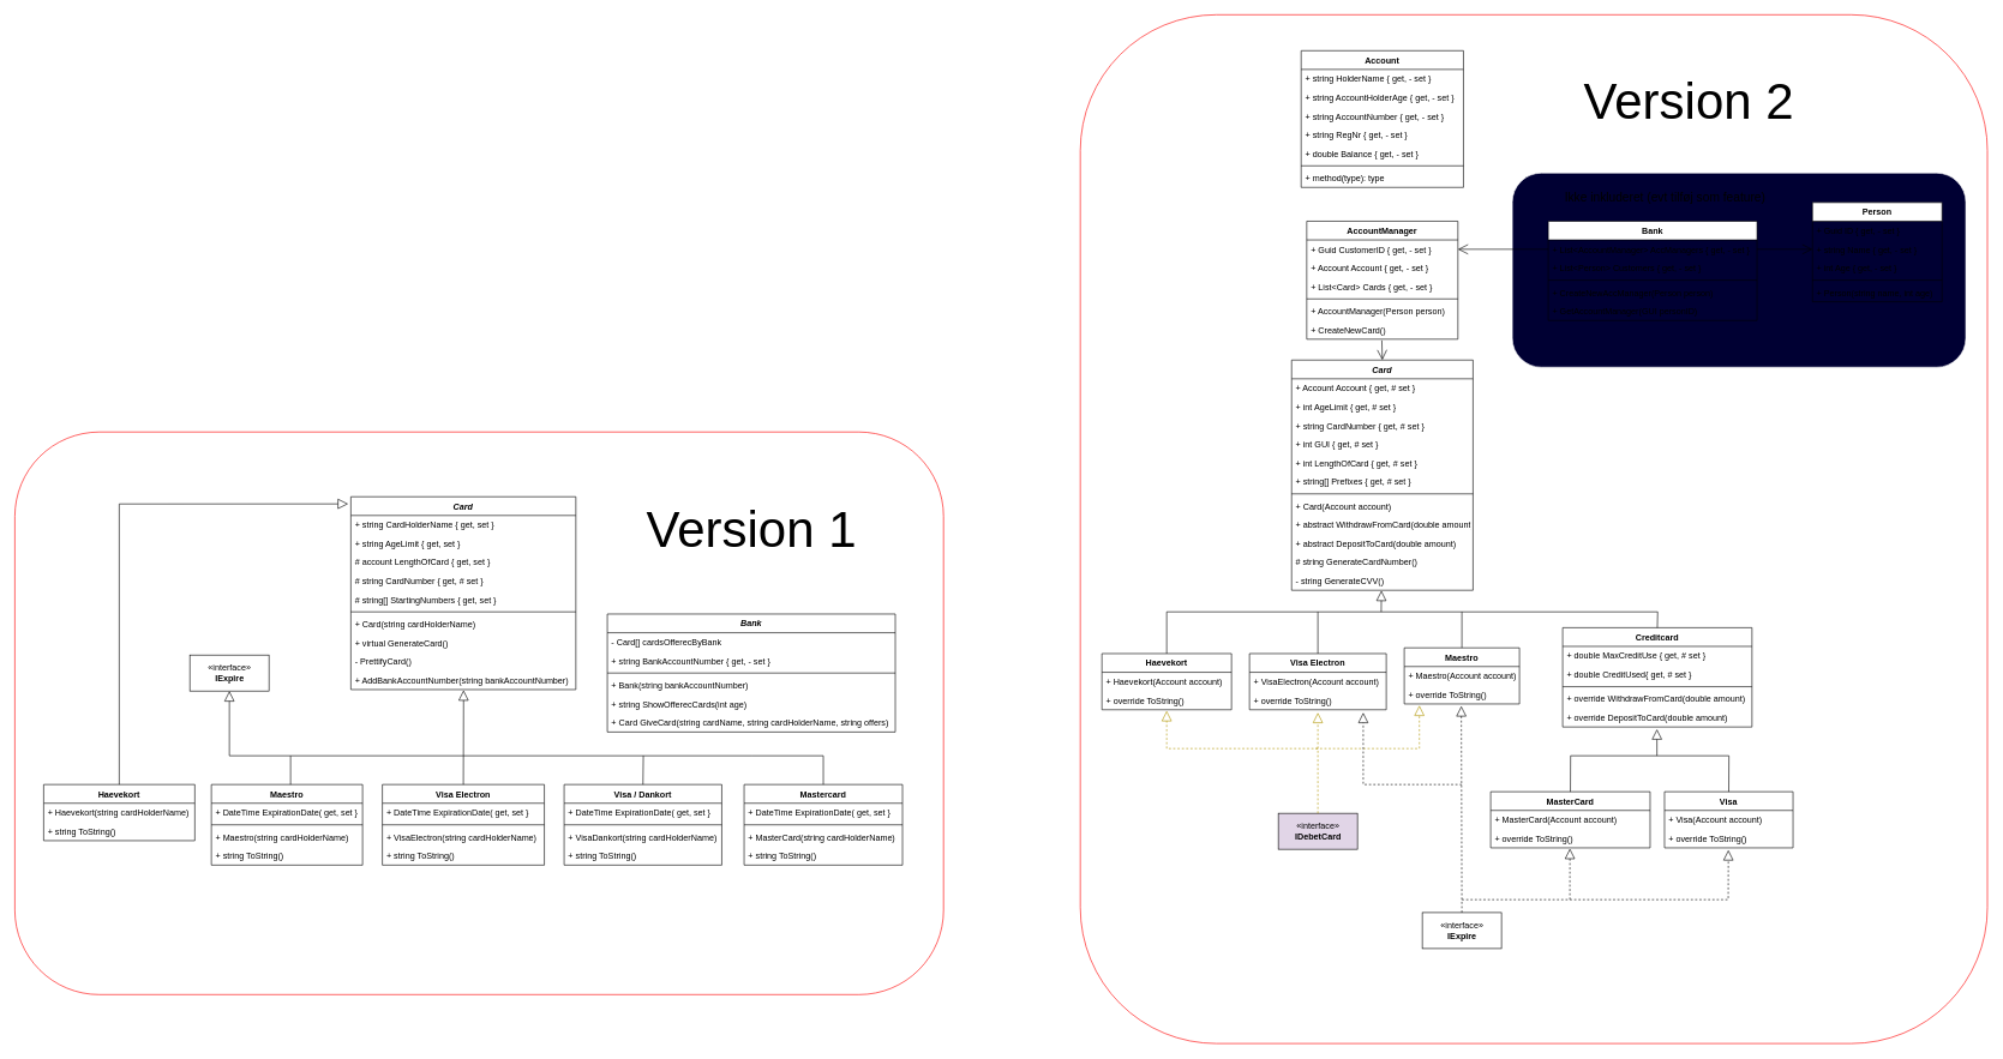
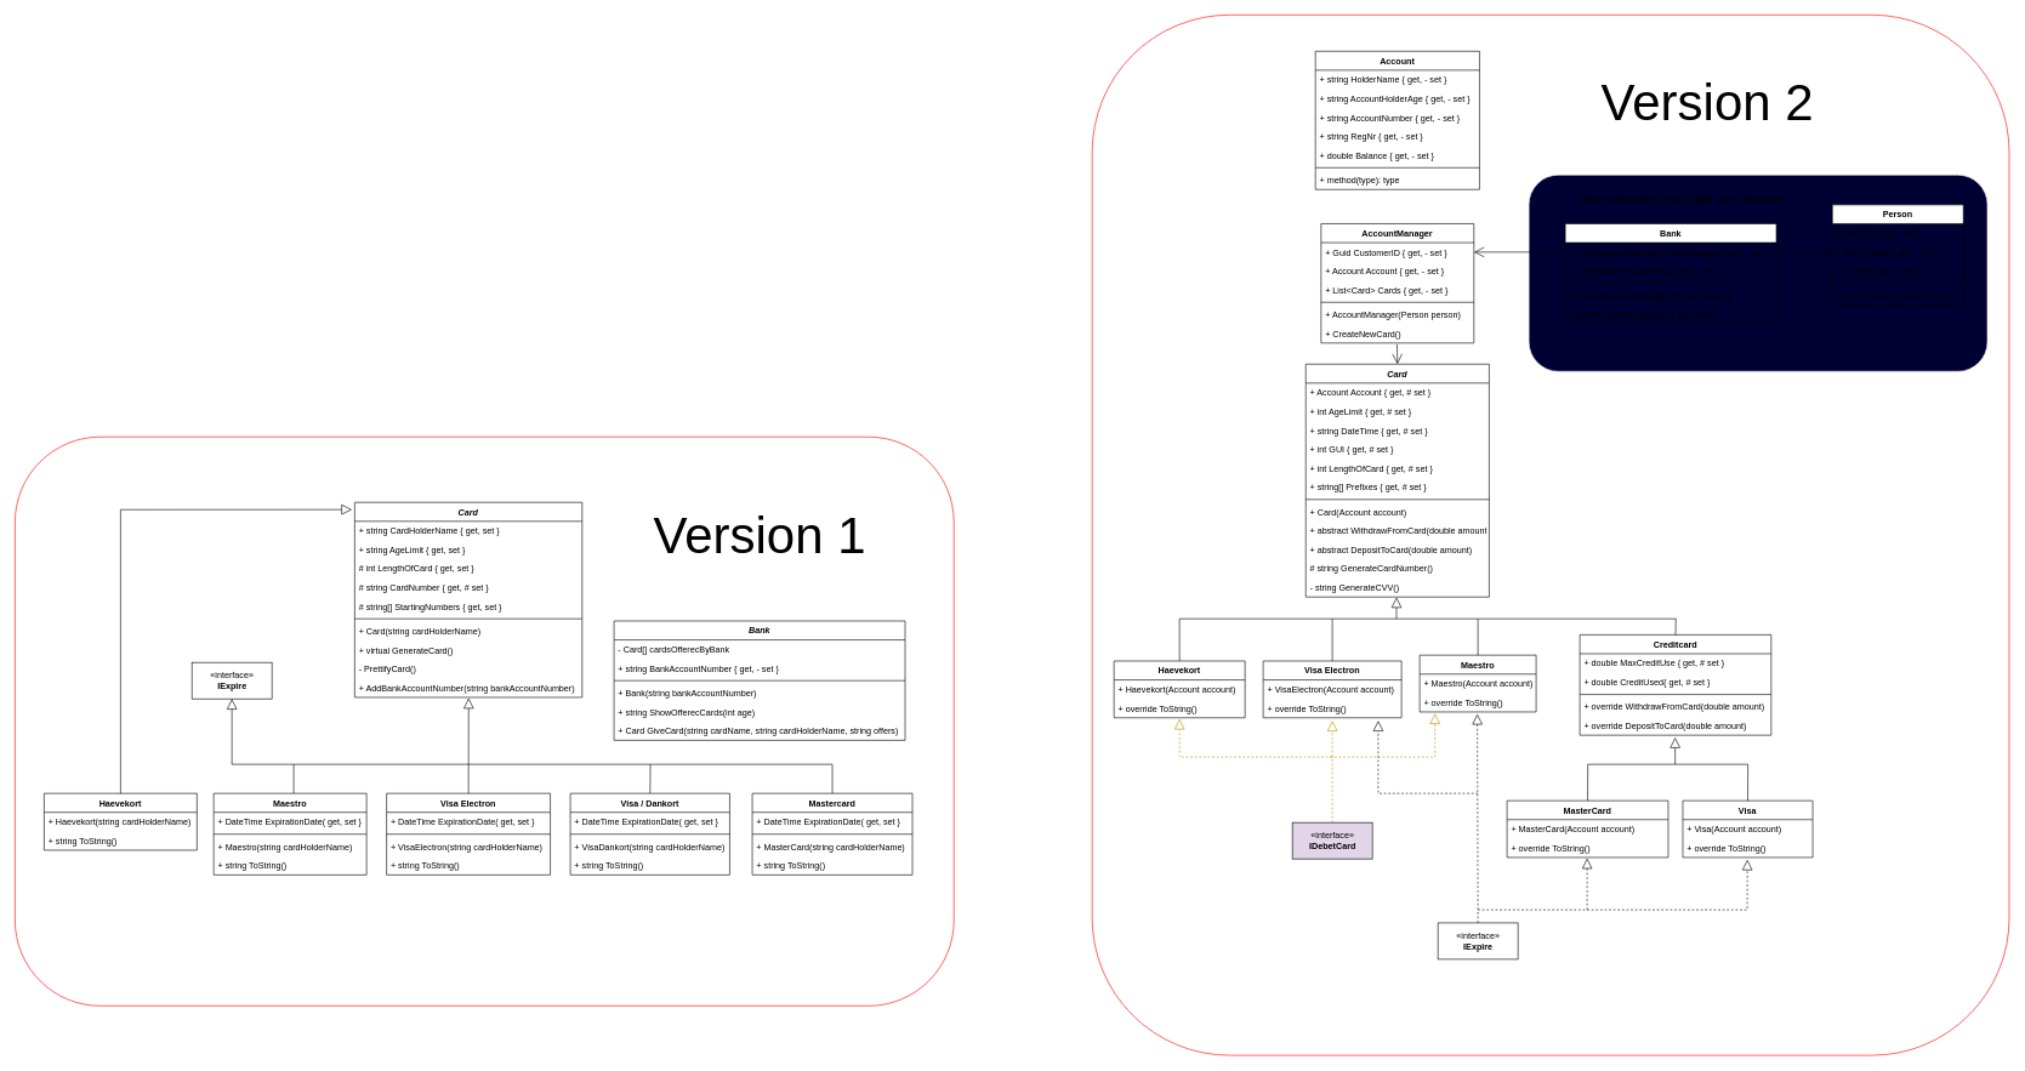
- <mxCell id="84" value="+ string CardNumber { get, # set }" style="text;strokeColor=none;fillColor=none;align=left;verticalAlign=top;spacingLeft=4;spacingRight=4;overflow=hidden;rotatable=0;points=[[0,0.5],[1,0.5]];portConstraint=eastwest;" parent="81" vertex="1"><mxGeometry y="78" width="252" height="26" as="geometry" /></mxCell>
+ <mxCell id="84" value="+ string DateTime { get, # set }" style="text;strokeColor=none;fillColor=none;align=left;verticalAlign=top;spacingLeft=4;spacingRight=4;overflow=hidden;rotatable=0;points=[[0,0.5],[1,0.5]];portConstraint=eastwest;" parent="81" vertex="1"><mxGeometry y="78" width="252" height="26" as="geometry" /></mxCell>
- <mxCell id="8" value="# account LengthOfCard { get, set }" style="text;strokeColor=none;fillColor=none;align=left;verticalAlign=top;spacingLeft=4;spacingRight=4;overflow=hidden;rotatable=0;points=[[0,0.5],[1,0.5]];portConstraint=eastwest;" parent="5" vertex="1"><mxGeometry y="78" width="312.5" height="26" as="geometry" /></mxCell>
+ <mxCell id="8" value="# int LengthOfCard { get, set }" style="text;strokeColor=none;fillColor=none;align=left;verticalAlign=top;spacingLeft=4;spacingRight=4;overflow=hidden;rotatable=0;points=[[0,0.5],[1,0.5]];portConstraint=eastwest;" parent="5" vertex="1"><mxGeometry y="78" width="312.5" height="26" as="geometry" /></mxCell>
